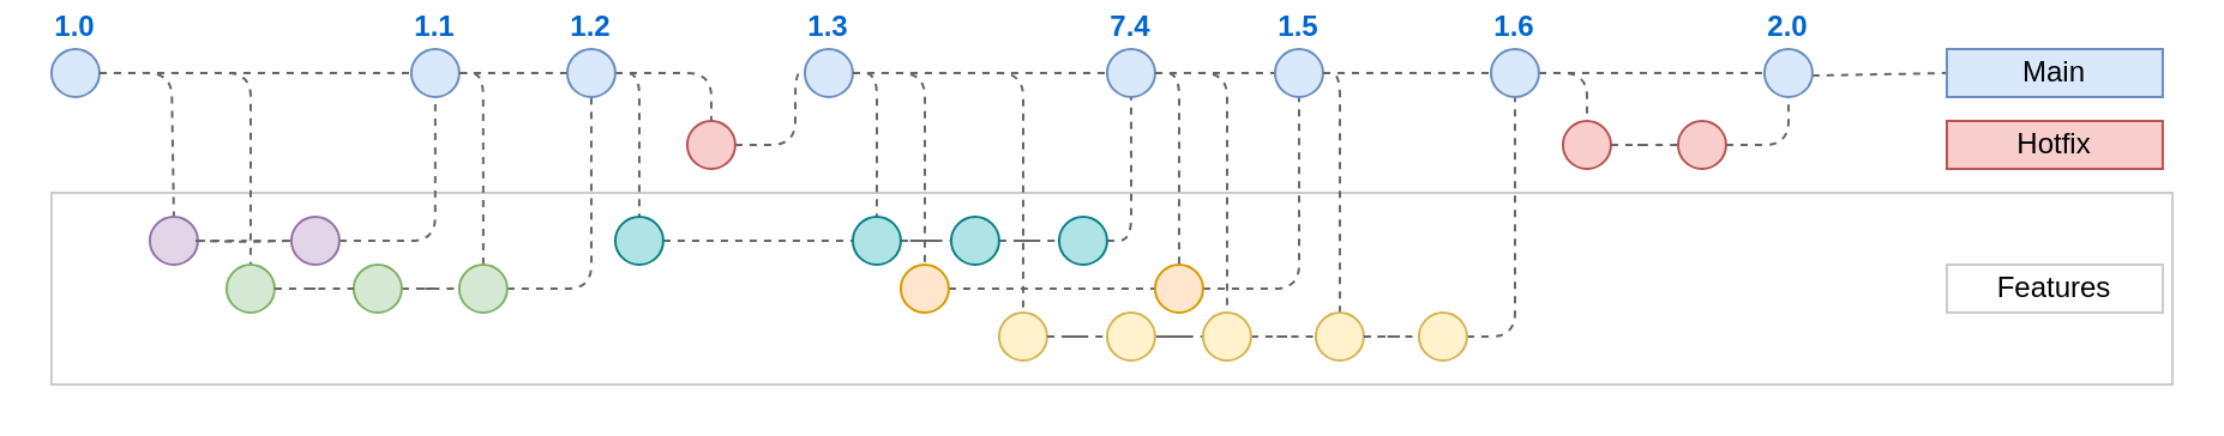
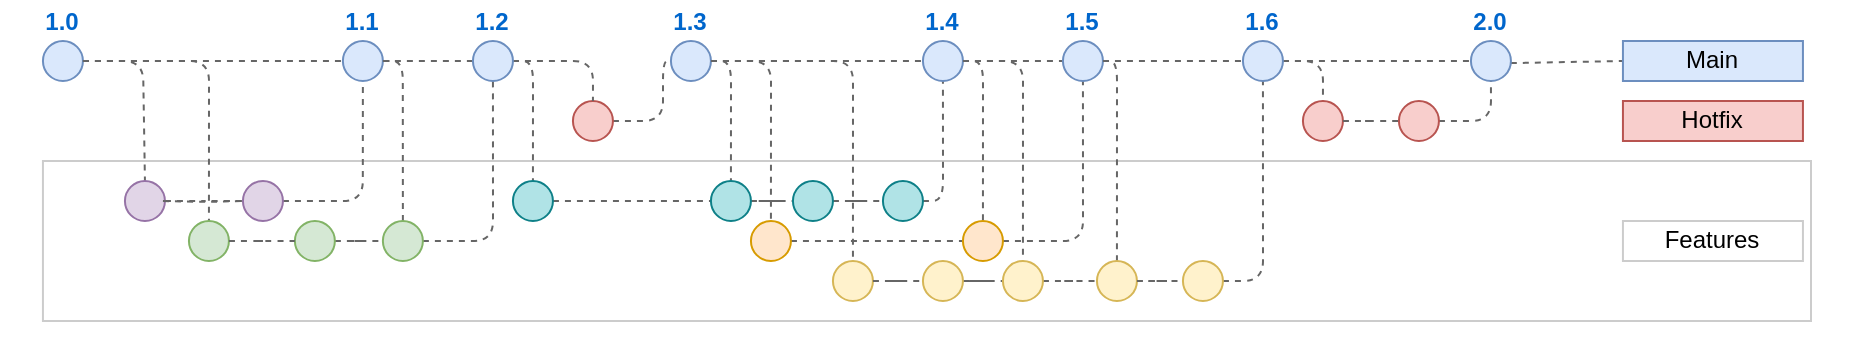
- <mxCell id="50" value="7.4" style="ellipse;whiteSpace=wrap;html=1;aspect=fixed;fillColor=#dae8fc;strokeColor=#6c8ebf;fontStyle=1;labelPosition=center;verticalLabelPosition=top;align=center;verticalAlign=bottom;fontColor=#0066CC;" parent="1" vertex="1"><mxGeometry x="460.97" y="20" width="20" height="20" as="geometry" /></mxCell>
+ <mxCell id="50" value="1.4" style="ellipse;whiteSpace=wrap;html=1;aspect=fixed;fillColor=#dae8fc;strokeColor=#6c8ebf;fontStyle=1;labelPosition=center;verticalLabelPosition=top;align=center;verticalAlign=bottom;fontColor=#0066CC;" parent="1" vertex="1"><mxGeometry x="460.97" y="20" width="20" height="20" as="geometry" /></mxCell>
